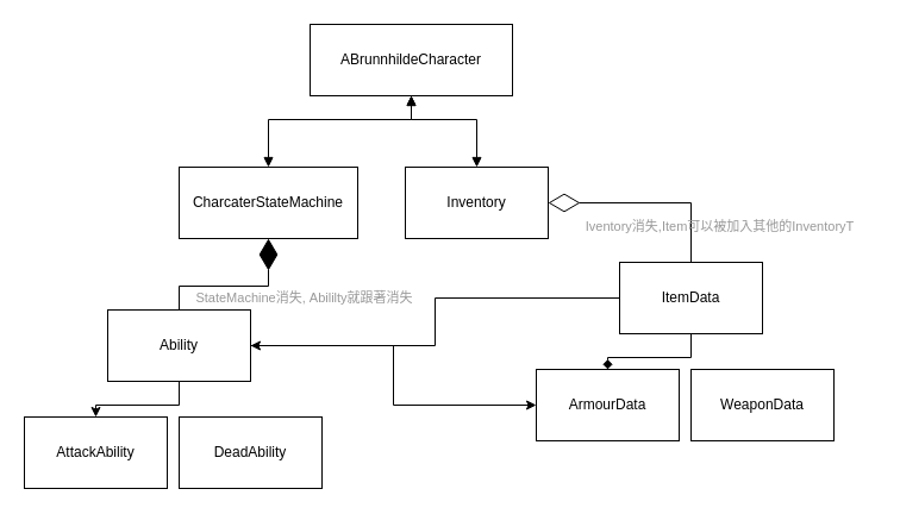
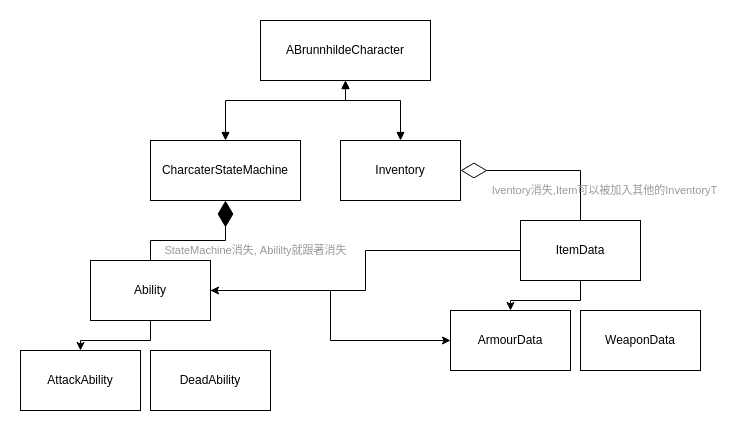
- <mxCell id="7" style="edgeStyle=orthogonalEdgeStyle;rounded=0;orthogonalLoop=1;jettySize=auto;html=1;entryX=0.5;entryY=0;entryDx=0;entryDy=0;endArrow=diamond;" parent="1" source="9" target="10" edge="1"><mxGeometry relative="1" as="geometry" /></mxCell>
+ <mxCell id="7" style="edgeStyle=orthogonalEdgeStyle;rounded=0;orthogonalLoop=1;jettySize=auto;html=1;entryX=0.5;entryY=0;entryDx=0;entryDy=0;" parent="1" source="9" target="10" edge="1"><mxGeometry relative="1" as="geometry" /></mxCell>
